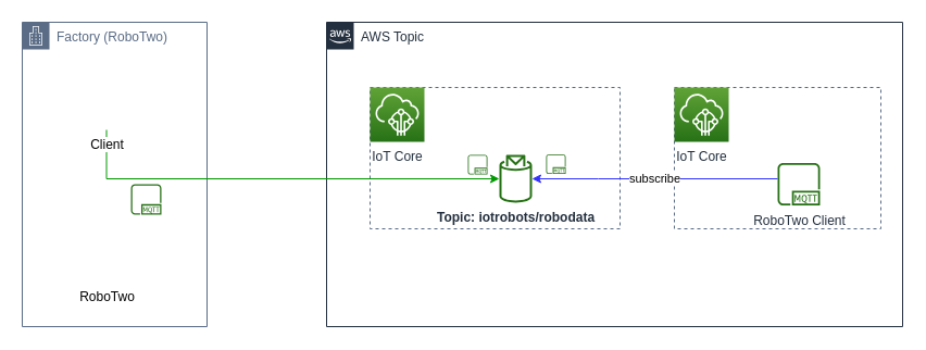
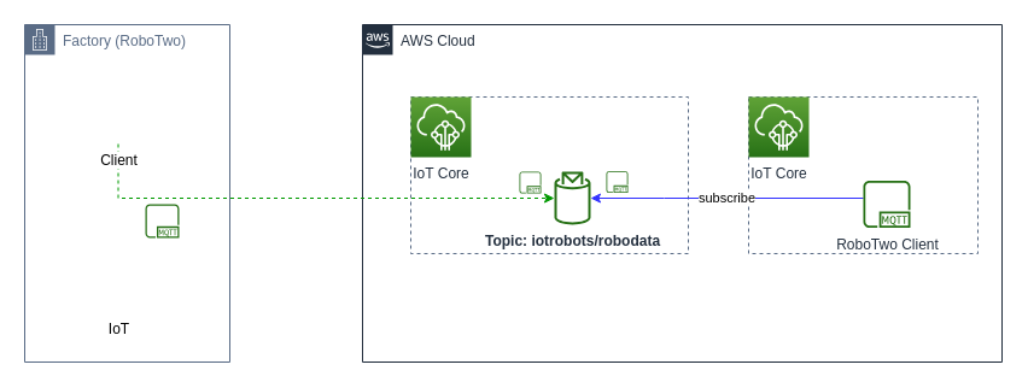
- <mxCell id="2" value="AWS Topic" style="points=[[0,0],[0.25,0],[0.5,0],[0.75,0],[1,0],[1,0.25],[1,0.5],[1,0.75],[1,1],[0.75,1],[0.5,1],[0.25,1],[0,1],[0,0.75],[0,0.5],[0,0.25]];outlineConnect=0;gradientColor=none;html=1;whiteSpace=wrap;fontSize=12;fontStyle=0;shape=mxgraph.aws4.group;grIcon=mxgraph.aws4.group_aws_cloud_alt;strokeColor=#232F3E;fillColor=none;verticalAlign=top;align=left;spacingLeft=30;fontColor=#232F3E;dashed=0;" vertex="1" parent="1"><mxGeometry x="300" y="20" width="530" height="280" as="geometry" /></mxCell>
+ <mxCell id="2" value="AWS Cloud" style="points=[[0,0],[0.25,0],[0.5,0],[0.75,0],[1,0],[1,0.25],[1,0.5],[1,0.75],[1,1],[0.75,1],[0.5,1],[0.25,1],[0,1],[0,0.75],[0,0.5],[0,0.25]];outlineConnect=0;gradientColor=none;html=1;whiteSpace=wrap;fontSize=12;fontStyle=0;shape=mxgraph.aws4.group;grIcon=mxgraph.aws4.group_aws_cloud_alt;strokeColor=#232F3E;fillColor=none;verticalAlign=top;align=left;spacingLeft=30;fontColor=#232F3E;dashed=0;" vertex="1" parent="1"><mxGeometry x="300" y="20" width="530" height="280" as="geometry" /></mxCell>
- <mxCell id="11" style="edgeStyle=orthogonalEdgeStyle;rounded=0;orthogonalLoop=1;jettySize=auto;html=1;strokeColor=#009900;" edge="1" parent="1" source="12" target="10"><mxGeometry relative="1" as="geometry"><Array as="points"><mxPoint x="98" y="164" /></Array></mxGeometry></mxCell>
+ <mxCell id="11" style="edgeStyle=orthogonalEdgeStyle;rounded=0;orthogonalLoop=1;jettySize=auto;html=1;strokeColor=#009900;dashed=1;" edge="1" parent="1" source="12" target="10"><mxGeometry relative="1" as="geometry"><Array as="points"><mxPoint x="98" y="164" /></Array></mxGeometry></mxCell>
- <mxCell id="13" value="RoboTwo" style="shape=image;html=1;verticalAlign=top;verticalLabelPosition=bottom;labelBackgroundColor=#ffffff;imageAspect=0;aspect=fixed;image=https://cdn0.iconfinder.com/data/icons/famous-character-vol-1-colored/48/JD-41-128.png" vertex="1" parent="1"><mxGeometry x="70" y="203.5" width="55" height="55" as="geometry" /></mxCell>
+ <mxCell id="13" value="IoT" style="shape=image;html=1;verticalAlign=top;verticalLabelPosition=bottom;labelBackgroundColor=#ffffff;imageAspect=0;aspect=fixed;image=https://cdn0.iconfinder.com/data/icons/famous-character-vol-1-colored/48/JD-41-128.png" vertex="1" parent="1"><mxGeometry x="70" y="203.5" width="55" height="55" as="geometry" /></mxCell>
